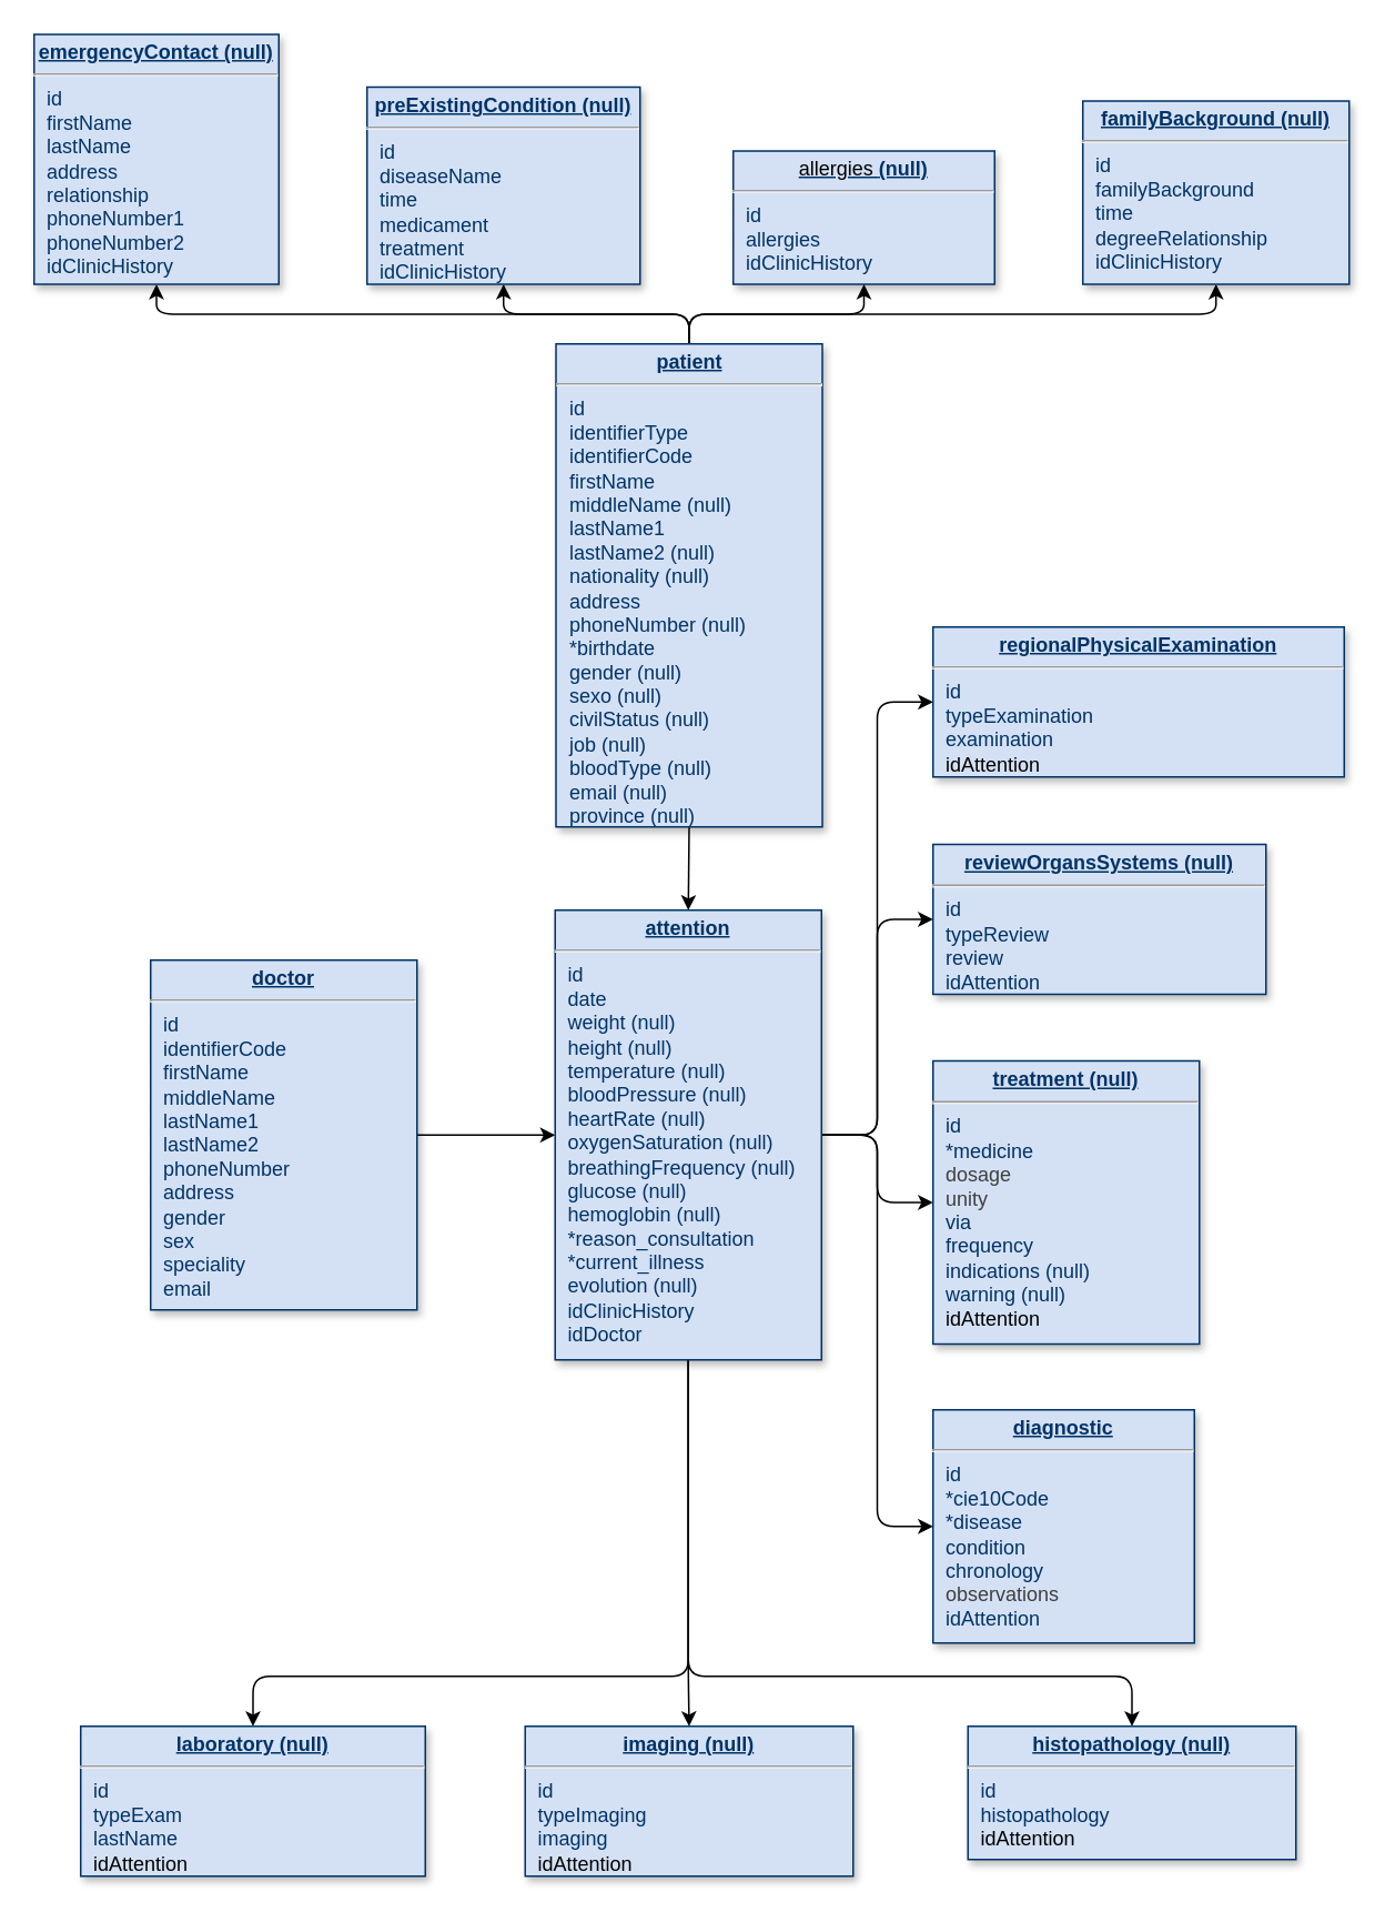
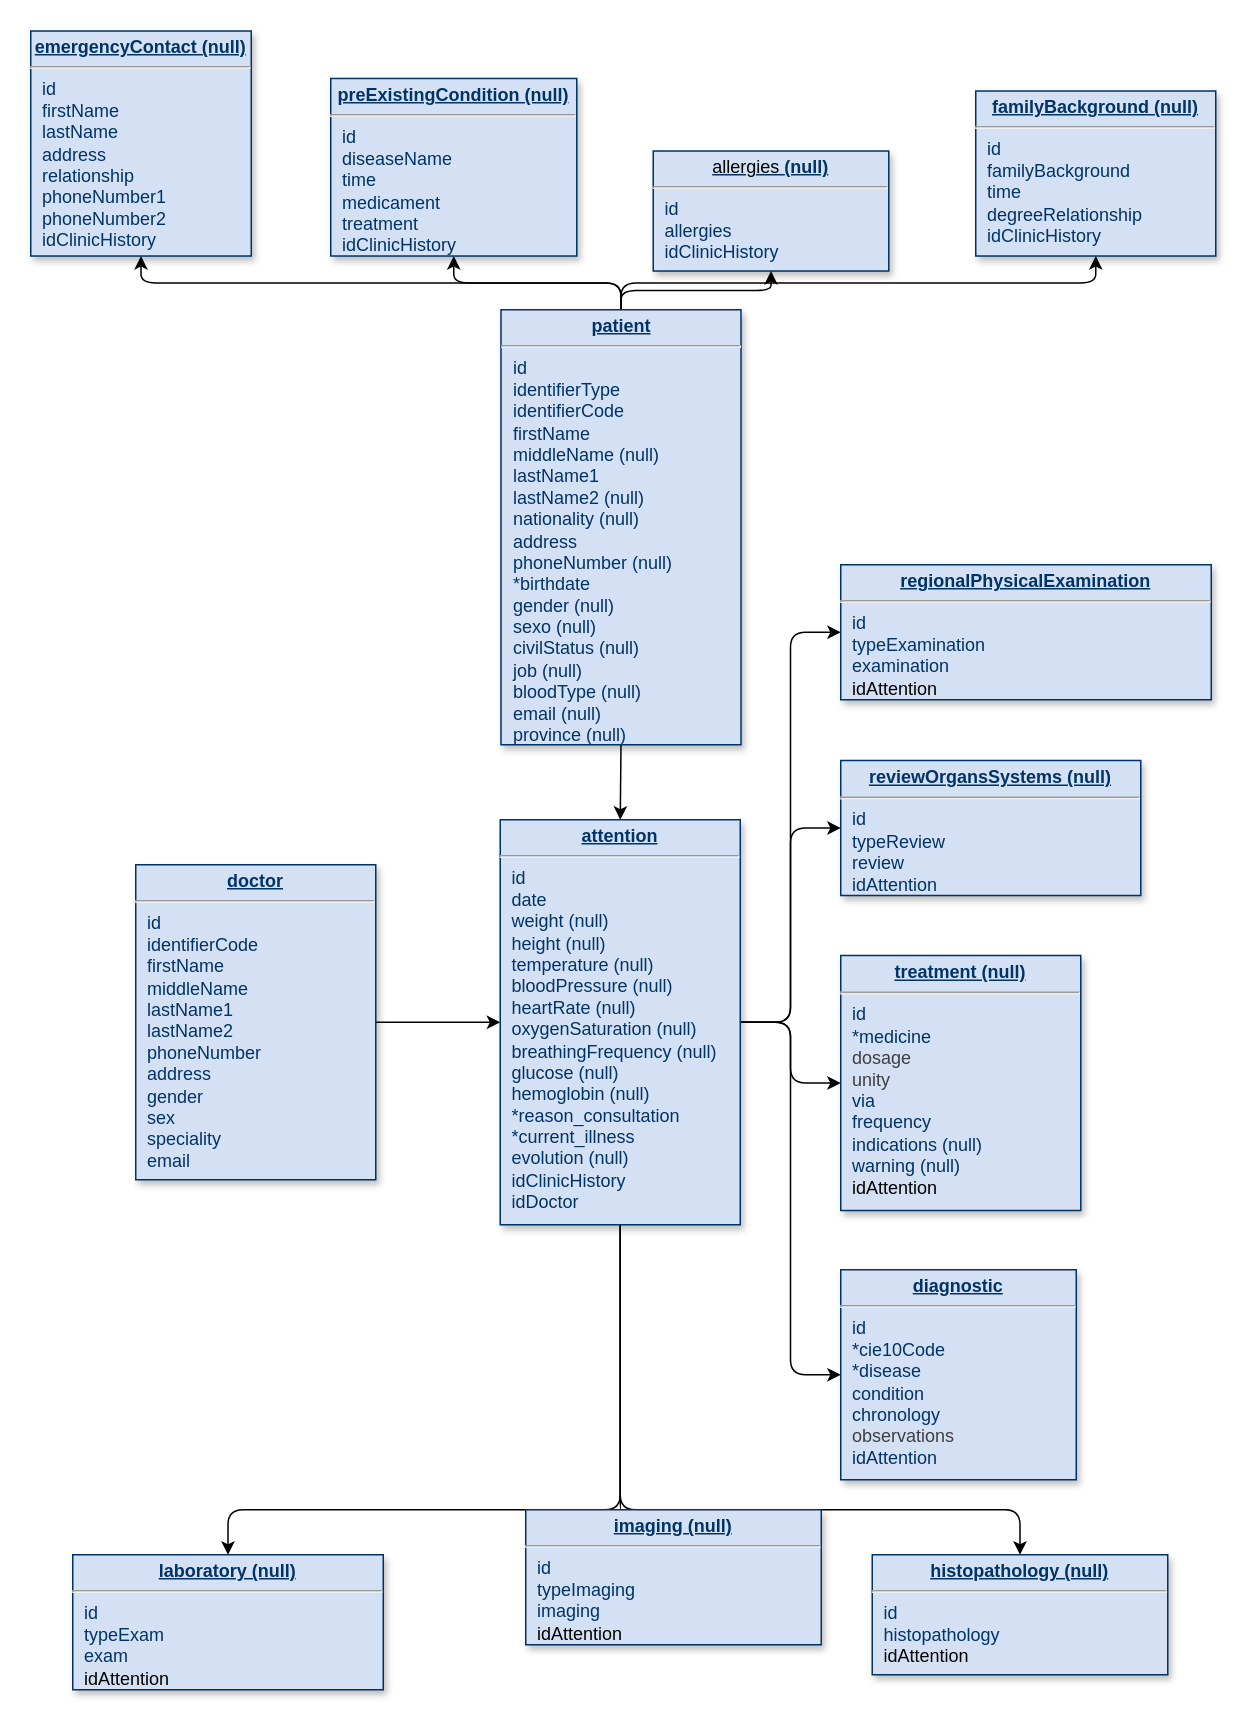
- <mxCell id="2" value="&lt;p style=&quot;margin: 4px 0px 0px; text-align: center;&quot;&gt;&lt;u&gt;&lt;span style=&quot;background-color: transparent; text-align: left;&quot;&gt;&lt;font style=&quot;color: light-dark(rgb(0, 0, 0), rgb(255, 255, 255));&quot;&gt;allergies&amp;nbsp;&lt;/font&gt;&lt;/span&gt;&lt;b&gt;(null)&lt;/b&gt;&lt;br&gt;&lt;/u&gt;&lt;/p&gt;&lt;hr&gt;&lt;p style=&quot;margin: 0px; margin-left: 8px;&quot;&gt;&lt;span style=&quot;background-color: transparent;&quot;&gt;id&lt;/span&gt;&lt;/p&gt;&lt;p style=&quot;margin: 0px; margin-left: 8px;&quot;&gt;&lt;span style=&quot;background-color: transparent;&quot;&gt;allergies&lt;/span&gt;&lt;br&gt;&lt;/p&gt;&lt;p style=&quot;margin: 0px; margin-left: 8px;&quot;&gt;idClinicHistory&lt;/p&gt;" style="verticalAlign=top;align=left;overflow=fill;fontSize=12;fontFamily=Helvetica;html=1;strokeColor=#003366;shadow=1;fillColor=#D4E1F5;fontColor=#003366" parent="1" vertex="1"><mxGeometry x="440" y="90.18" width="157" height="80" as="geometry" /></mxCell>
+ <mxCell id="2" value="&lt;p style=&quot;margin: 4px 0px 0px; text-align: center;&quot;&gt;&lt;u&gt;&lt;span style=&quot;background-color: transparent; text-align: left;&quot;&gt;&lt;font style=&quot;color: light-dark(rgb(0, 0, 0), rgb(255, 255, 255));&quot;&gt;allergies&amp;nbsp;&lt;/font&gt;&lt;/span&gt;&lt;b&gt;(null)&lt;/b&gt;&lt;br&gt;&lt;/u&gt;&lt;/p&gt;&lt;hr&gt;&lt;p style=&quot;margin: 0px; margin-left: 8px;&quot;&gt;&lt;span style=&quot;background-color: transparent;&quot;&gt;id&lt;/span&gt;&lt;/p&gt;&lt;p style=&quot;margin: 0px; margin-left: 8px;&quot;&gt;&lt;span style=&quot;background-color: transparent;&quot;&gt;allergies&lt;/span&gt;&lt;br&gt;&lt;/p&gt;&lt;p style=&quot;margin: 0px; margin-left: 8px;&quot;&gt;idClinicHistory&lt;/p&gt;" style="verticalAlign=top;align=left;overflow=fill;fontSize=12;fontFamily=Helvetica;html=1;strokeColor=#003366;shadow=1;fillColor=#D4E1F5;fontColor=#003366" parent="1" vertex="1"><mxGeometry x="435" y="100.18" width="157" height="80" as="geometry" /></mxCell>
- <mxCell id="24" value="&lt;p style=&quot;margin: 4px 0px 0px; text-align: center;&quot;&gt;&lt;b&gt;&lt;u&gt;laboratory (null)&lt;/u&gt;&lt;/b&gt;&lt;br&gt;&lt;/p&gt;&lt;hr&gt;&lt;p style=&quot;margin: 0px; margin-left: 8px;&quot;&gt;id&lt;/p&gt;&lt;p style=&quot;margin: 0px; margin-left: 8px;&quot;&gt;typeExam&lt;br&gt;&lt;/p&gt;&lt;p style=&quot;margin: 0px; margin-left: 8px;&quot;&gt;lastName&lt;/p&gt;&lt;p style=&quot;margin: 0px; margin-left: 8px;&quot;&gt;&lt;span&gt;&lt;font style=&quot;color: light-dark(rgb(0, 0, 0), rgb(255, 255, 255));&quot;&gt;idAttention&lt;/font&gt;&lt;/span&gt;&lt;br&gt;&lt;/p&gt;" style="verticalAlign=top;align=left;overflow=fill;fontSize=12;fontFamily=Helvetica;html=1;strokeColor=#003366;shadow=1;fillColor=#D4E1F5;fontColor=#003366" parent="1" vertex="1"><mxGeometry x="48" y="1036" width="207" height="90" as="geometry" /></mxCell>
+ <mxCell id="24" value="&lt;p style=&quot;margin: 4px 0px 0px; text-align: center;&quot;&gt;&lt;b&gt;&lt;u&gt;laboratory (null)&lt;/u&gt;&lt;/b&gt;&lt;br&gt;&lt;/p&gt;&lt;hr&gt;&lt;p style=&quot;margin: 0px; margin-left: 8px;&quot;&gt;id&lt;/p&gt;&lt;p style=&quot;margin: 0px; margin-left: 8px;&quot;&gt;typeExam&lt;br&gt;&lt;/p&gt;&lt;p style=&quot;margin: 0px; margin-left: 8px;&quot;&gt;exam&lt;/p&gt;&lt;p style=&quot;margin: 0px; margin-left: 8px;&quot;&gt;&lt;span&gt;&lt;font style=&quot;color: light-dark(rgb(0, 0, 0), rgb(255, 255, 255));&quot;&gt;idAttention&lt;/font&gt;&lt;/span&gt;&lt;br&gt;&lt;/p&gt;" style="verticalAlign=top;align=left;overflow=fill;fontSize=12;fontFamily=Helvetica;html=1;strokeColor=#003366;shadow=1;fillColor=#D4E1F5;fontColor=#003366" parent="1" vertex="1"><mxGeometry x="48" y="1036" width="207" height="90" as="geometry" /></mxCell>
- <mxCell id="25" value="&lt;p style=&quot;margin: 4px 0px 0px; text-align: center;&quot;&gt;&lt;b&gt;&lt;u&gt;imaging (null)&lt;/u&gt;&lt;/b&gt;&lt;br&gt;&lt;/p&gt;&lt;hr&gt;&lt;p style=&quot;margin: 0px; margin-left: 8px;&quot;&gt;id&lt;/p&gt;&lt;p style=&quot;margin: 0px; margin-left: 8px;&quot;&gt;typeImaging&lt;br&gt;&lt;/p&gt;&lt;p style=&quot;margin: 0px; margin-left: 8px;&quot;&gt;imaging&lt;/p&gt;&lt;p style=&quot;margin: 0px; margin-left: 8px;&quot;&gt;&lt;span&gt;&lt;font style=&quot;color: light-dark(rgb(0, 0, 0), rgb(255, 255, 255));&quot;&gt;idAttention&lt;/font&gt;&lt;/span&gt;&lt;br&gt;&lt;/p&gt;" style="verticalAlign=top;align=left;overflow=fill;fontSize=12;fontFamily=Helvetica;html=1;strokeColor=#003366;shadow=1;fillColor=#D4E1F5;fontColor=#003366" parent="1" vertex="1"><mxGeometry x="315" y="1036" width="197" height="90" as="geometry" /></mxCell>
+ <mxCell id="25" value="&lt;p style=&quot;margin: 4px 0px 0px; text-align: center;&quot;&gt;&lt;b&gt;&lt;u&gt;imaging (null)&lt;/u&gt;&lt;/b&gt;&lt;br&gt;&lt;/p&gt;&lt;hr&gt;&lt;p style=&quot;margin: 0px; margin-left: 8px;&quot;&gt;id&lt;/p&gt;&lt;p style=&quot;margin: 0px; margin-left: 8px;&quot;&gt;typeImaging&lt;br&gt;&lt;/p&gt;&lt;p style=&quot;margin: 0px; margin-left: 8px;&quot;&gt;imaging&lt;/p&gt;&lt;p style=&quot;margin: 0px; margin-left: 8px;&quot;&gt;&lt;span&gt;&lt;font style=&quot;color: light-dark(rgb(0, 0, 0), rgb(255, 255, 255));&quot;&gt;idAttention&lt;/font&gt;&lt;/span&gt;&lt;br&gt;&lt;/p&gt;" style="verticalAlign=top;align=left;overflow=fill;fontSize=12;fontFamily=Helvetica;html=1;strokeColor=#003366;shadow=1;fillColor=#D4E1F5;fontColor=#003366" parent="1" vertex="1"><mxGeometry x="350" y="1006" width="197" height="90" as="geometry" /></mxCell>
